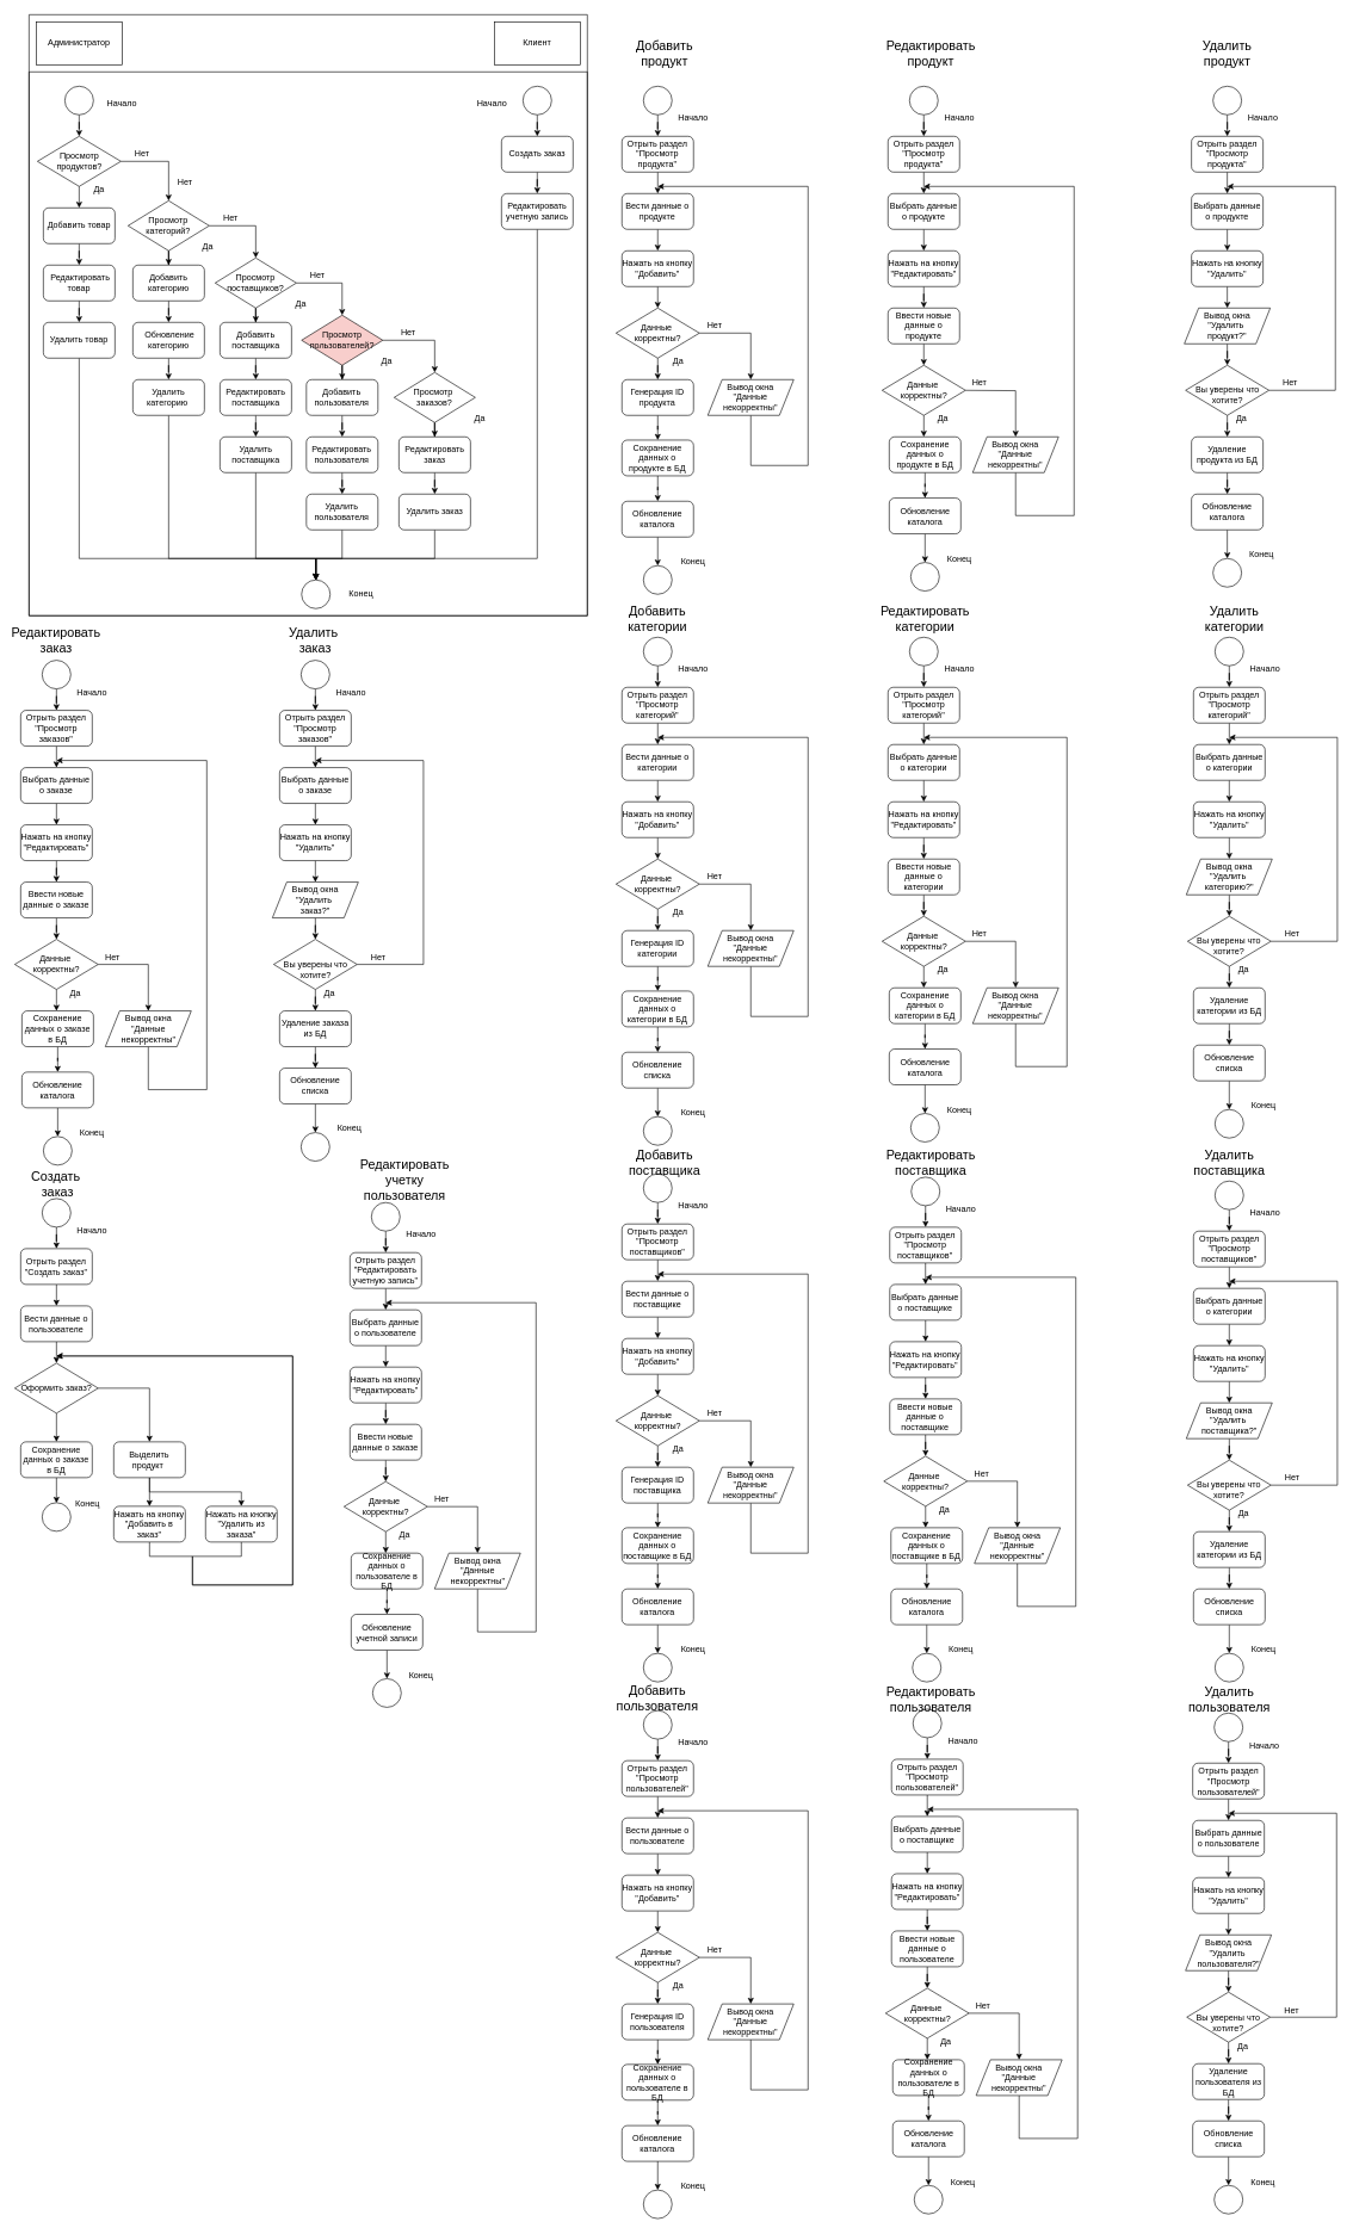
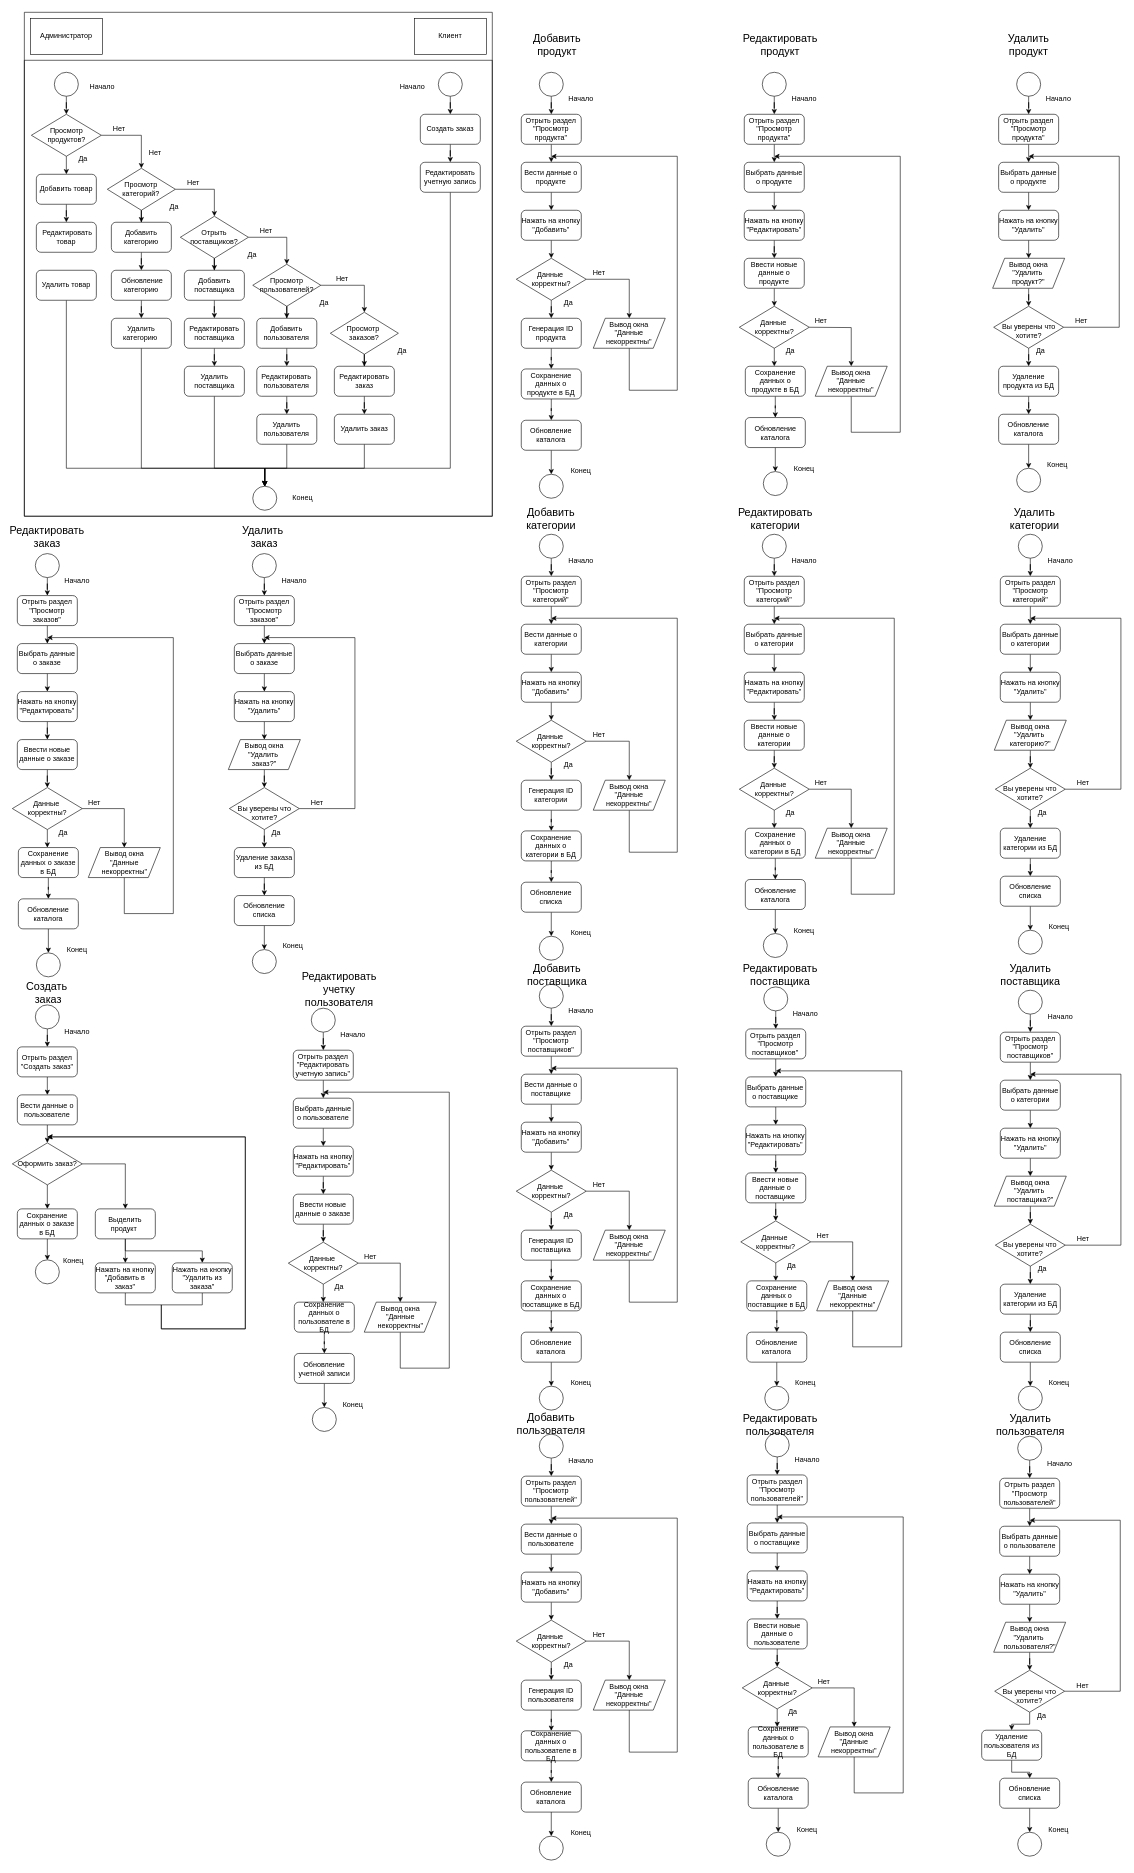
- <mxCell id="22" value="Просмотр поставщиков?" style="rhombus;whiteSpace=wrap;html=1;" parent="5" vertex="1"><mxGeometry x="260" y="260" width="113.44" height="70" as="geometry" /></mxCell>
+ <mxCell id="22" value="Отрыть поставщиков?" style="rhombus;whiteSpace=wrap;html=1;" parent="5" vertex="1"><mxGeometry x="260" y="260" width="113.44" height="70" as="geometry" /></mxCell>
- <mxCell id="30" style="edgeStyle=orthogonalEdgeStyle;rounded=0;orthogonalLoop=1;jettySize=auto;html=1;entryX=0.5;entryY=0;entryDx=0;entryDy=0;" parent="5" source="31" target="33" edge="1"><mxGeometry relative="1" as="geometry" /></mxCell>
- <mxCell id="25" value="Просмотр пользователей?" style="rhombus;whiteSpace=wrap;html=1;fillColor=#f8cecc;" parent="5" vertex="1"><mxGeometry x="380.72" y="340" width="113.44" height="70" as="geometry" /></mxCell>
+ <mxCell id="25" value="Просмотр пользователей?" style="rhombus;whiteSpace=wrap;html=1;" parent="5" vertex="1"><mxGeometry x="380.72" y="340" width="113.44" height="70" as="geometry" /></mxCell>
- <mxCell id="355" value="Удаление пользователя из БД" style="rounded=1;whiteSpace=wrap;html=1;" parent="1" vertex="1"><mxGeometry x="1665.72" y="2883.5" width="100" height="50" as="geometry" /></mxCell>
+ <mxCell id="355" value="Удаление пользователя из БД" style="rounded=1;whiteSpace=wrap;html=1;" parent="1" vertex="1"><mxGeometry x="1635.72" y="2883.5" width="100" height="50" as="geometry" /></mxCell>
